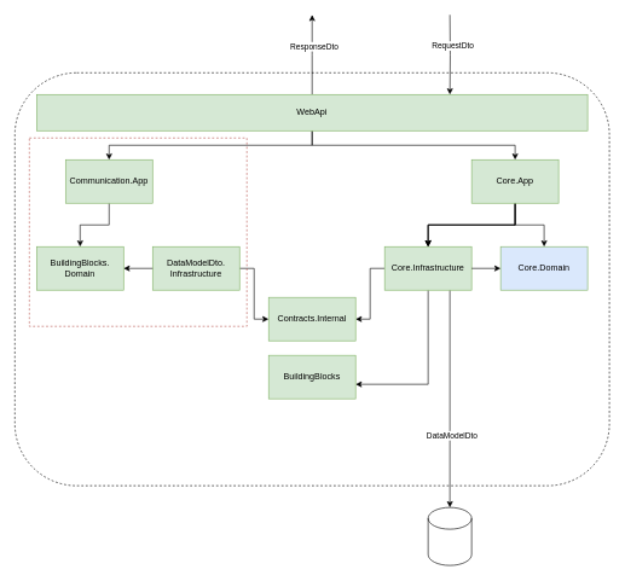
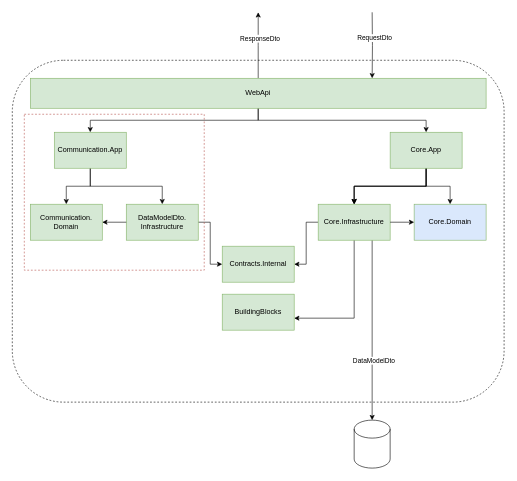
+ <mxCell id="15" value="" style="edgeStyle=orthogonalEdgeStyle;rounded=0;orthogonalLoop=1;jettySize=auto;html=1;" parent="1" source="17" target="19" edge="1"><mxGeometry relative="1" as="geometry" /></mxCell>
- <mxCell id="20" value="BuildingBlocks.&lt;br&gt;Domain" style="whiteSpace=wrap;html=1;fillColor=#d5e8d4;strokeColor=#82b366;rounded=0;" parent="1" vertex="1"><mxGeometry x="50" y="340" width="120" height="60" as="geometry" /></mxCell>
+ <mxCell id="20" value="Communication.&lt;br&gt;Domain" style="whiteSpace=wrap;html=1;fillColor=#d5e8d4;strokeColor=#82b366;rounded=0;" parent="1" vertex="1"><mxGeometry x="50" y="340" width="120" height="60" as="geometry" /></mxCell>
